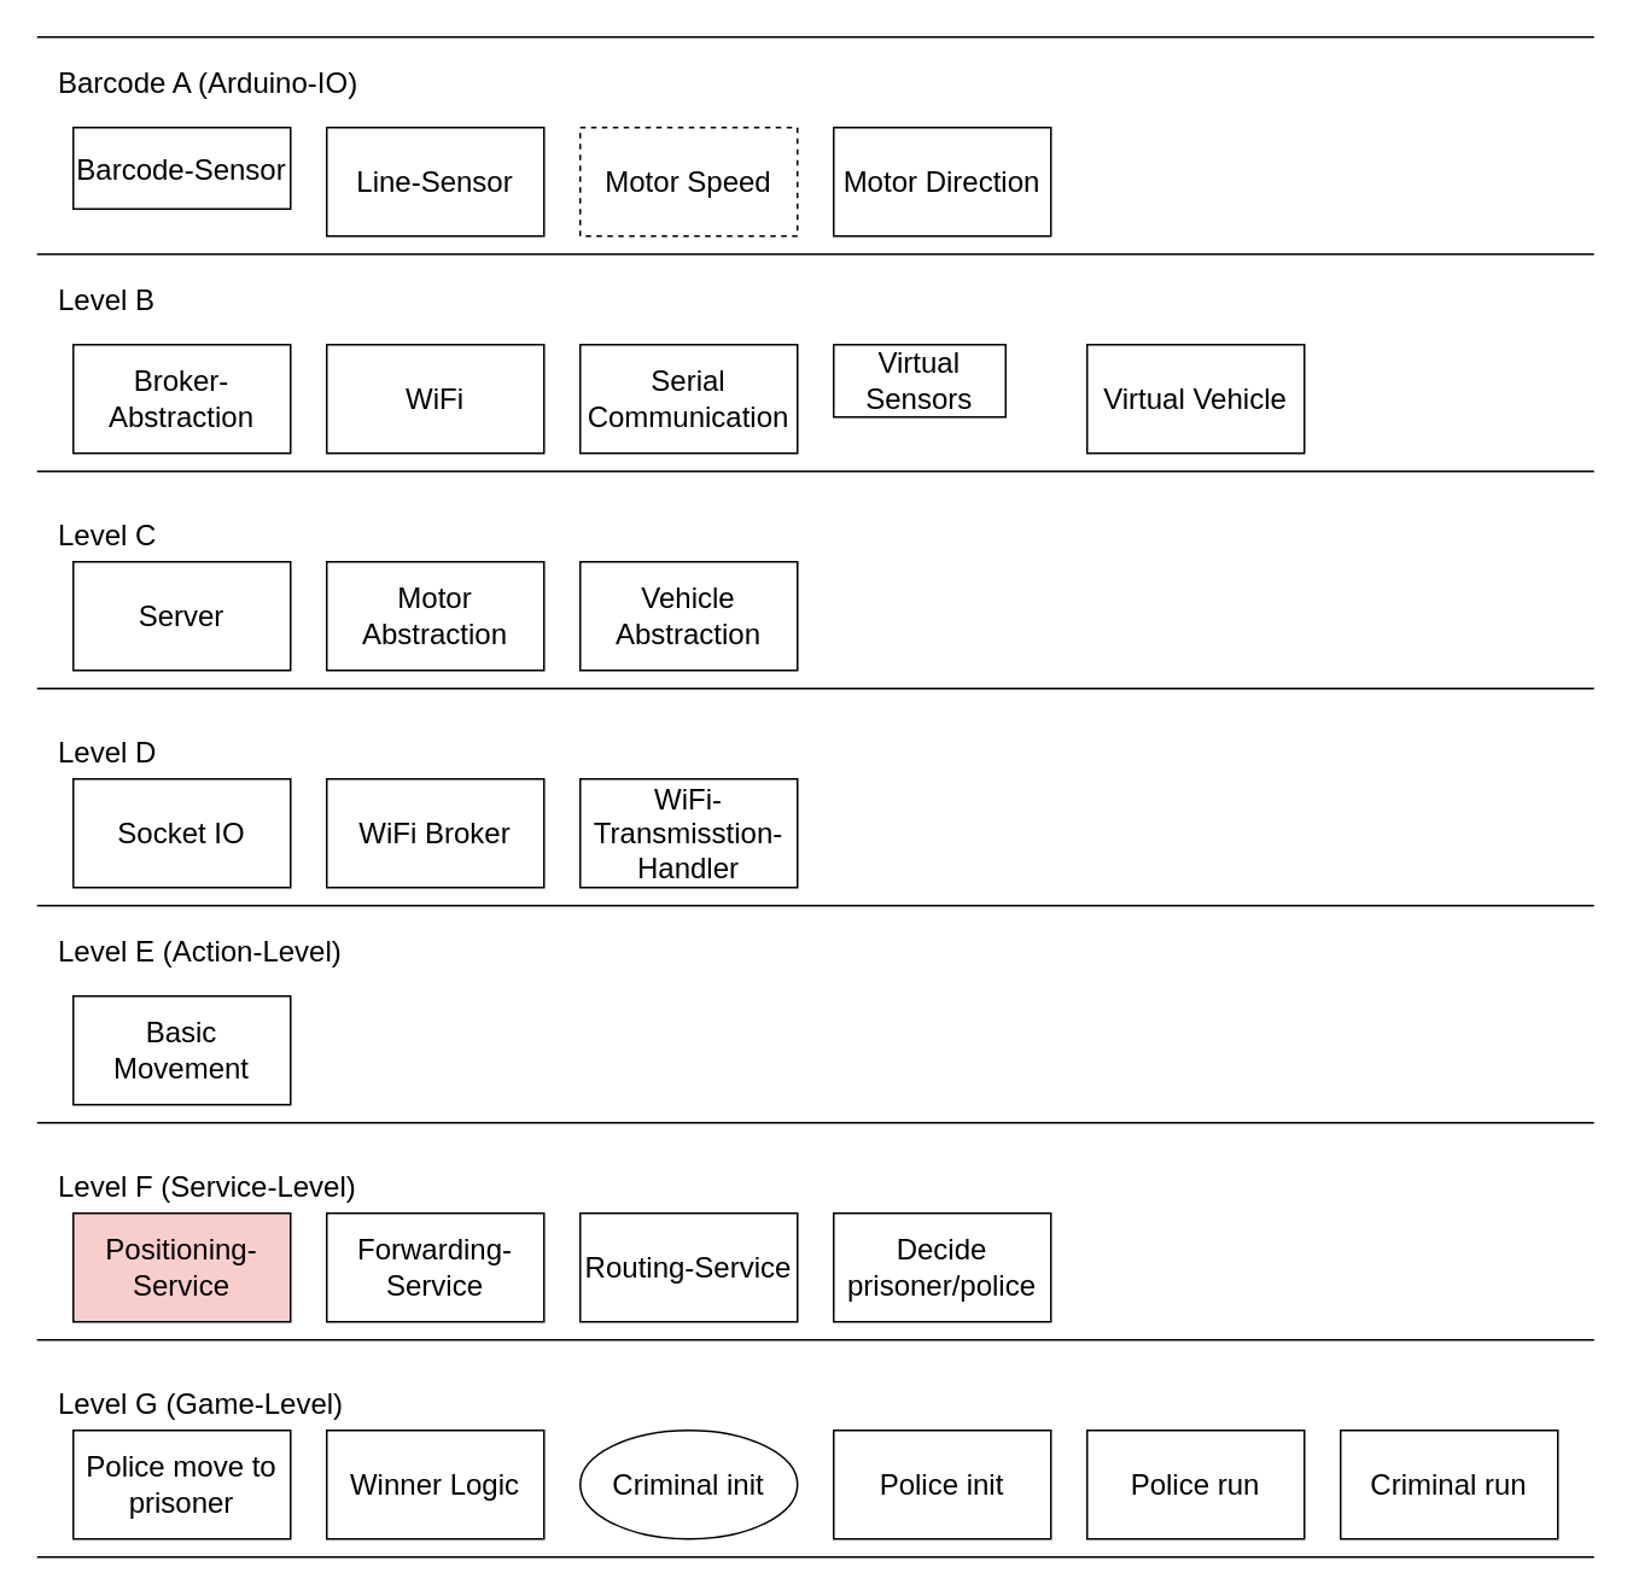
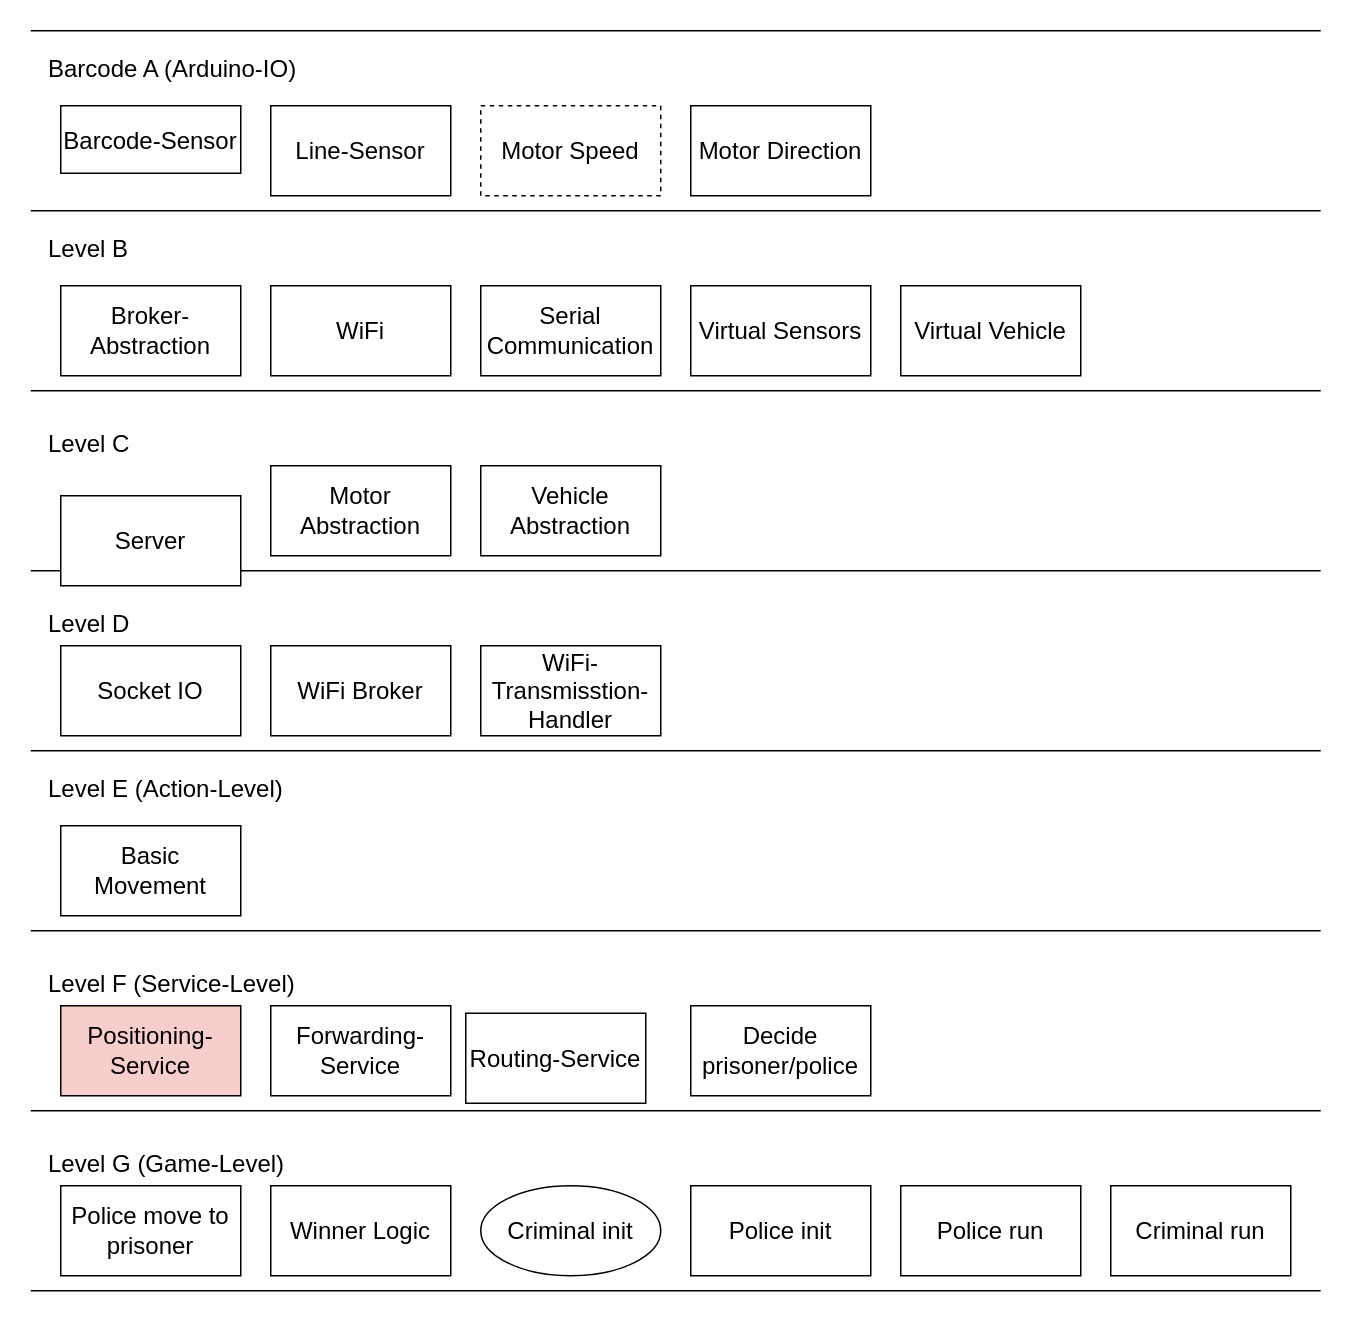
- <mxCell id="24" value="&lt;span style=&quot;color: rgb(0, 0, 0); font-size: medium; font-style: normal; font-weight: 400; letter-spacing: normal; text-indent: 0px; text-transform: none; word-spacing: 0px; text-decoration: none; display: inline; float: none;&quot;&gt;Virtual Sensors&lt;/span&gt;" style="rounded=0;whiteSpace=wrap;html=1;" vertex="1" parent="1"><mxGeometry x="460" y="190" width="95" height="40" as="geometry" /></mxCell>
+ <mxCell id="24" value="&lt;span style=&quot;color: rgb(0, 0, 0); font-size: medium; font-style: normal; font-weight: 400; letter-spacing: normal; text-indent: 0px; text-transform: none; word-spacing: 0px; text-decoration: none; display: inline; float: none;&quot;&gt;Virtual Sensors&lt;/span&gt;" style="rounded=0;whiteSpace=wrap;html=1;" vertex="1" parent="1"><mxGeometry x="460" y="190" width="120" height="60" as="geometry" /></mxCell>
- <mxCell id="26" value="&lt;span style=&quot;color: rgb(0, 0, 0); font-size: medium; font-style: normal; font-weight: 400; letter-spacing: normal; text-indent: 0px; text-transform: none; word-spacing: 0px; text-decoration: none; display: inline; float: none;&quot;&gt;Server&lt;/span&gt;" style="rounded=0;whiteSpace=wrap;html=1;" vertex="1" parent="1"><mxGeometry x="40" y="310" width="120" height="60" as="geometry" /></mxCell>
+ <mxCell id="26" value="&lt;span style=&quot;color: rgb(0, 0, 0); font-size: medium; font-style: normal; font-weight: 400; letter-spacing: normal; text-indent: 0px; text-transform: none; word-spacing: 0px; text-decoration: none; display: inline; float: none;&quot;&gt;Server&lt;/span&gt;" style="rounded=0;whiteSpace=wrap;html=1;" vertex="1" parent="1"><mxGeometry x="40" y="330" width="120" height="60" as="geometry" /></mxCell>
- <mxCell id="35" value="&lt;span style=&quot;color: rgb(0, 0, 0); font-size: medium; font-style: normal; font-weight: 400; letter-spacing: normal; text-indent: 0px; text-transform: none; word-spacing: 0px; text-decoration: none; display: inline; float: none;&quot;&gt;Routing-Service&lt;/span&gt;" style="rounded=0;whiteSpace=wrap;html=1;" vertex="1" parent="1"><mxGeometry x="320" y="670" width="120" height="60" as="geometry" /></mxCell>
+ <mxCell id="35" value="&lt;span style=&quot;color: rgb(0, 0, 0); font-size: medium; font-style: normal; font-weight: 400; letter-spacing: normal; text-indent: 0px; text-transform: none; word-spacing: 0px; text-decoration: none; display: inline; float: none;&quot;&gt;Routing-Service&lt;/span&gt;" style="rounded=0;whiteSpace=wrap;html=1;" vertex="1" parent="1"><mxGeometry x="310" y="675" width="120" height="60" as="geometry" /></mxCell>
